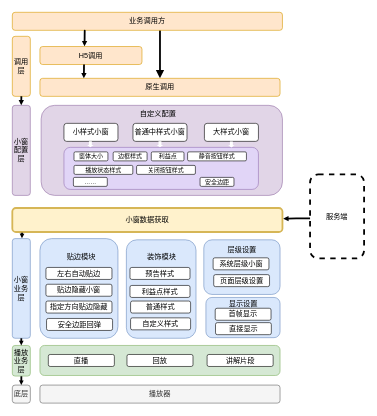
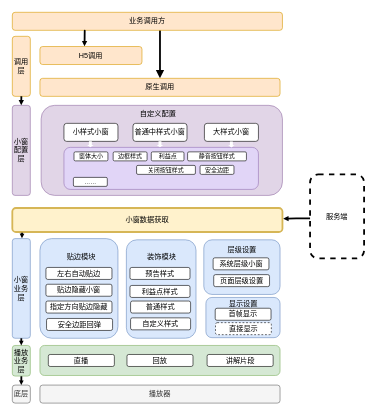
- <mxCell id="35" value="" style="edgeStyle=orthogonalEdgeStyle;orthogonalLoop=1;jettySize=auto;html=1;rounded=0;jumpStyle=none;shadow=0;fillColor=#f8cecc;strokeColor=#000000;strokeWidth=3;exitX=0.432;exitY=1.003;exitDx=0;exitDy=0;exitPerimeter=0;entryX=0.183;entryY=-0.004;entryDx=0;entryDy=0;entryPerimeter=0;endSize=1;endArrow=block;endFill=1;" parent="1" source="31" target="32" edge="1"><mxGeometry relative="1" as="geometry"><mxPoint x="139.5" y="108" as="sourcePoint" /><mxPoint x="138.5" y="134" as="targetPoint" /><Array as="points"><mxPoint x="139" y="107" /></Array></mxGeometry></mxCell>
- <mxCell id="44" value="&lt;span style=&quot;font-size: 10px;&quot;&gt;播放状态样式&lt;/span&gt;" style="rounded=1;whiteSpace=wrap;html=1;fontSize=12;glass=0;strokeWidth=1;shadow=0;" parent="1" vertex="1"><mxGeometry x="122.75" y="275" width="98" height="15" as="geometry" /></mxCell>
- <mxCell id="46" value="&lt;font style=&quot;font-size: 10px;&quot;&gt;安全边距&lt;/font&gt;" style="rounded=1;whiteSpace=wrap;html=1;fontSize=12;glass=0;strokeWidth=1;shadow=0;" parent="1" vertex="1"><mxGeometry x="332.75" y="295" width="56.5" height="15" as="geometry" /></mxCell>
+ <mxCell id="46" value="&lt;font style=&quot;font-size: 10px;&quot;&gt;安全边距&lt;/font&gt;" style="rounded=1;whiteSpace=wrap;html=1;fontSize=12;glass=0;strokeWidth=1;shadow=0;" parent="1" vertex="1"><mxGeometry x="332.75" y="275" width="56.5" height="15" as="geometry" /></mxCell>
- <mxCell id="61" value="直接显示" style="rounded=1;whiteSpace=wrap;html=1;fontSize=12;glass=0;strokeWidth=1;shadow=0;" parent="1" vertex="1"><mxGeometry x="358.5" y="537" width="93" height="20" as="geometry" /></mxCell>
+ <mxCell id="61" value="直接显示" style="rounded=1;whiteSpace=wrap;html=1;fontSize=12;glass=0;strokeWidth=1;shadow=0;dashed=1;" parent="1" vertex="1"><mxGeometry x="358.5" y="537" width="93" height="20" as="geometry" /></mxCell>
